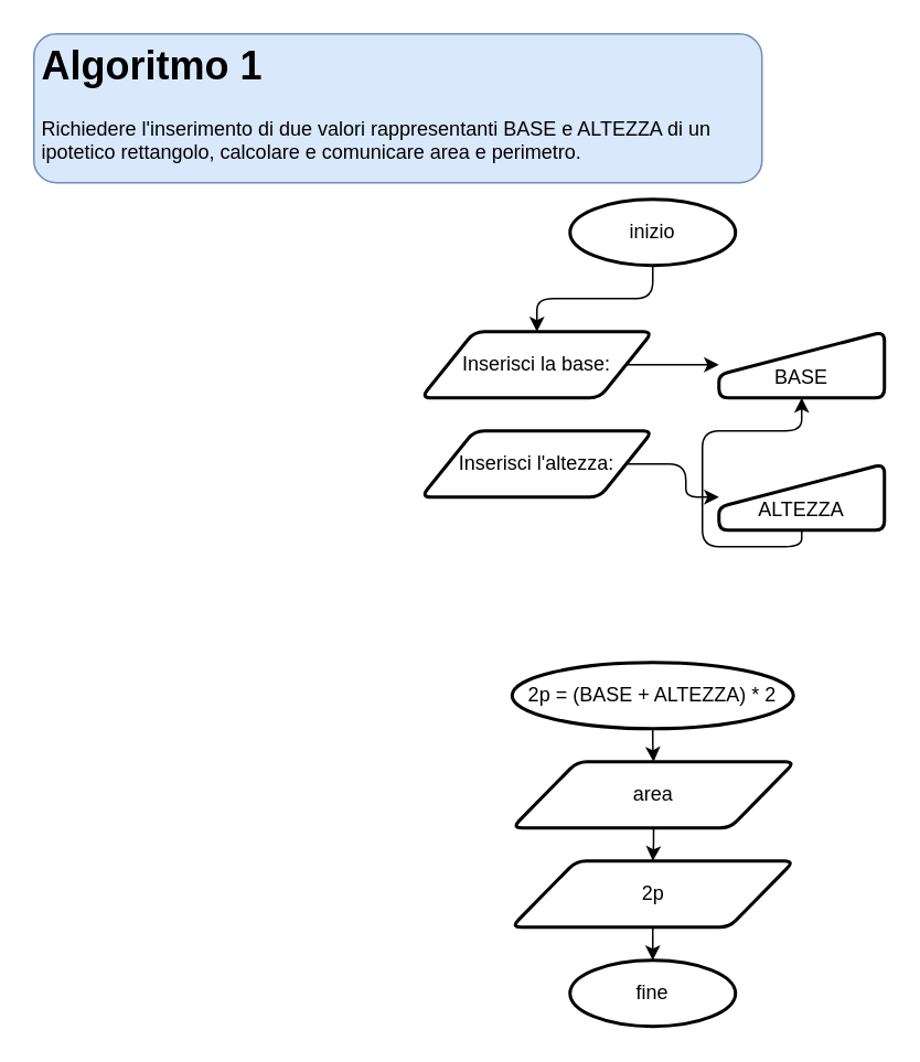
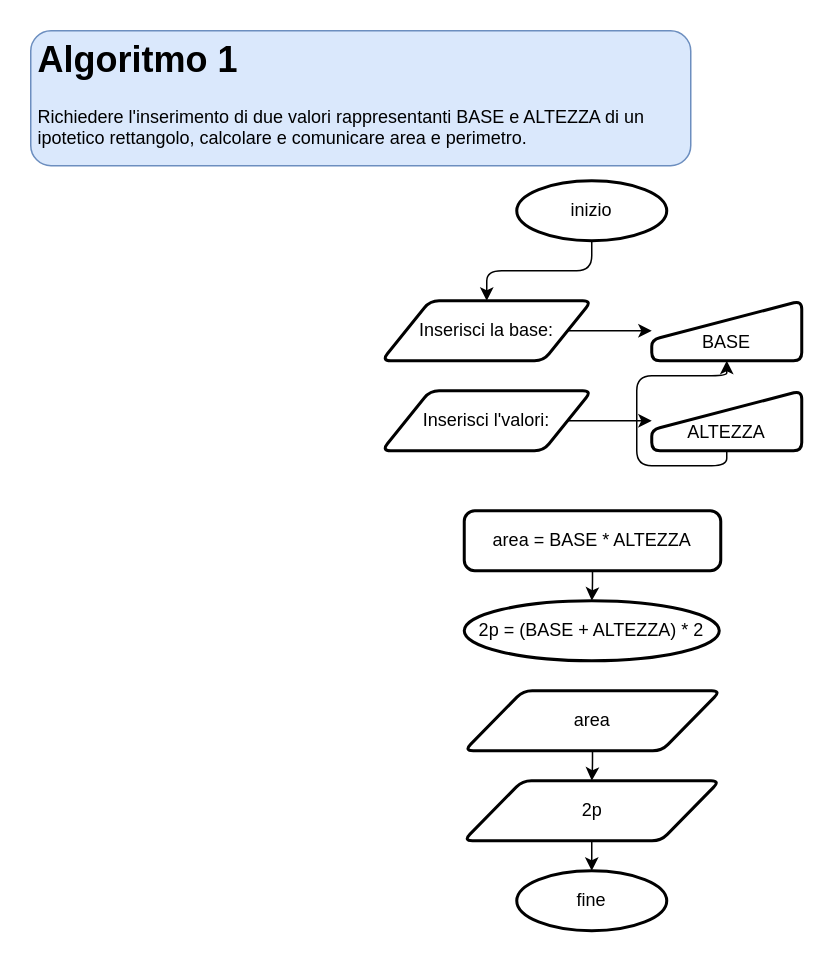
- <mxCell id="10" value="Inserisci l'altezza:" style="shape=parallelogram;html=1;strokeWidth=2;perimeter=parallelogramPerimeter;whiteSpace=wrap;rounded=1;arcSize=12;size=0.23;fontSize=12;" vertex="1" parent="1"><mxGeometry x="254" y="260" width="140" height="40" as="geometry" /></mxCell>
+ <mxCell id="10" value="Inserisci l'valori:" style="shape=parallelogram;html=1;strokeWidth=2;perimeter=parallelogramPerimeter;whiteSpace=wrap;rounded=1;arcSize=12;size=0.23;fontSize=12;" vertex="1" parent="1"><mxGeometry x="254" y="260" width="140" height="40" as="geometry" /></mxCell>
- <mxCell id="11" value="&lt;br&gt;ALTEZZA" style="html=1;strokeWidth=2;shape=manualInput;whiteSpace=wrap;rounded=1;size=26;arcSize=11;fontSize=12;" vertex="1" parent="1"><mxGeometry x="434" y="280" width="100" height="40" as="geometry" /></mxCell>
+ <mxCell id="11" value="&lt;br&gt;ALTEZZA" style="html=1;strokeWidth=2;shape=manualInput;whiteSpace=wrap;rounded=1;size=26;arcSize=11;fontSize=12;" vertex="1" parent="1"><mxGeometry x="434" y="260" width="100" height="40" as="geometry" /></mxCell>
+ <mxCell id="13" value="area = BASE * ALTEZZA" style="rounded=1;whiteSpace=wrap;html=1;absoluteArcSize=1;arcSize=14;strokeWidth=2;" vertex="1" parent="1"><mxGeometry x="309" y="340" width="171" height="40" as="geometry" /></mxCell>
+ <mxCell id="12" style="edgeStyle=orthogonalEdgeStyle;html=1;exitX=0.5;exitY=1;exitDx=0;exitDy=0;entryX=0.5;entryY=0;entryDx=0;entryDy=0;fontSize=12;" edge="1" parent="1" source="13" target="15"><mxGeometry relative="1" as="geometry" /></mxCell>
- <mxCell id="14" style="edgeStyle=orthogonalEdgeStyle;html=1;exitX=0.5;exitY=1;exitDx=0;exitDy=0;entryX=0.5;entryY=0;entryDx=0;entryDy=0;fontSize=12;" edge="1" parent="1" source="15" target="17"><mxGeometry relative="1" as="geometry" /></mxCell>
